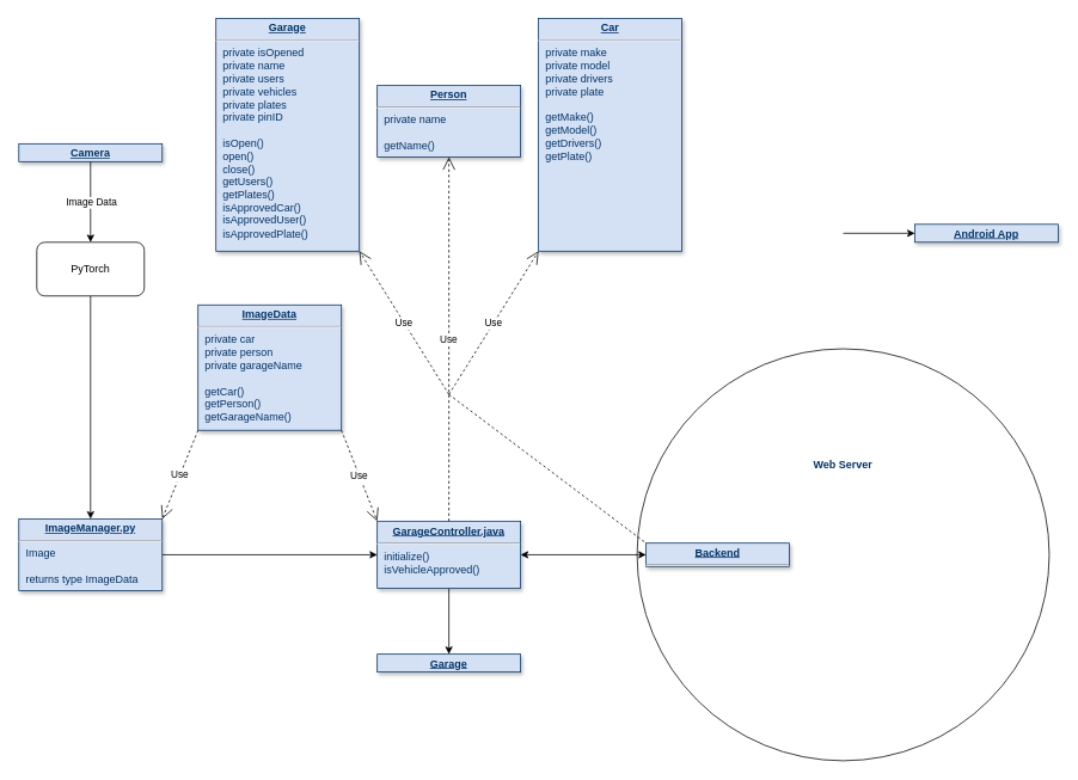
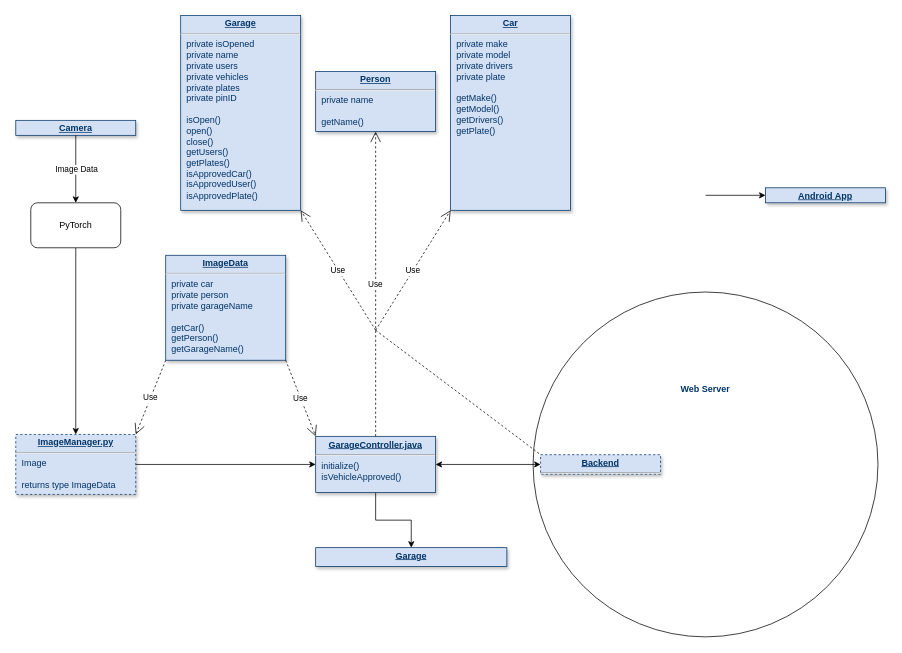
- <mxCell id="7" value="&lt;p style=&quot;margin: 0px; margin-top: 4px; text-align: center; text-decoration: underline;&quot;&gt;&lt;b&gt;ImageManager.py&lt;/b&gt;&lt;/p&gt;&lt;hr&gt;&lt;p style=&quot;margin: 0px; margin-left: 8px;&quot;&gt;Image&lt;/p&gt;&lt;p style=&quot;margin: 0px; margin-left: 8px;&quot;&gt;&lt;br&gt;&lt;/p&gt;&lt;p style=&quot;margin: 0px; margin-left: 8px;&quot;&gt;returns type ImageData&lt;/p&gt;&lt;p style=&quot;margin: 0px; margin-left: 8px;&quot;&gt;&lt;br&gt;&lt;/p&gt;" style="verticalAlign=top;align=left;overflow=fill;fontSize=12;fontFamily=Helvetica;html=1;strokeColor=#003366;shadow=1;fillColor=#D4E1F5;fontColor=#003366" parent="1" vertex="1"><mxGeometry x="20" y="579" width="160" height="80" as="geometry" /></mxCell>
+ <mxCell id="7" value="&lt;p style=&quot;margin: 0px; margin-top: 4px; text-align: center; text-decoration: underline;&quot;&gt;&lt;b&gt;ImageManager.py&lt;/b&gt;&lt;/p&gt;&lt;hr&gt;&lt;p style=&quot;margin: 0px; margin-left: 8px;&quot;&gt;Image&lt;/p&gt;&lt;p style=&quot;margin: 0px; margin-left: 8px;&quot;&gt;&lt;br&gt;&lt;/p&gt;&lt;p style=&quot;margin: 0px; margin-left: 8px;&quot;&gt;returns type ImageData&lt;/p&gt;&lt;p style=&quot;margin: 0px; margin-left: 8px;&quot;&gt;&lt;br&gt;&lt;/p&gt;" style="verticalAlign=top;align=left;overflow=fill;fontSize=12;fontFamily=Helvetica;html=1;strokeColor=#003366;shadow=1;fillColor=#D4E1F5;fontColor=#003366;dashed=1;" parent="1" vertex="1"><mxGeometry x="20" y="579" width="160" height="80" as="geometry" /></mxCell>
- <mxCell id="22" value="&lt;p style=&quot;margin: 0px; margin-top: 4px; text-align: center; text-decoration: underline;&quot;&gt;&lt;strong&gt;Backend&lt;/strong&gt;&lt;/p&gt;&lt;hr&gt;&lt;p style=&quot;margin: 0px 0px 0px 8px;&quot;&gt;&lt;br&gt;&lt;/p&gt;" style="verticalAlign=top;align=left;overflow=fill;fontSize=12;fontFamily=Helvetica;html=1;strokeColor=#003366;shadow=1;fillColor=#D4E1F5;fontColor=#003366" vertex="1" parent="1"><mxGeometry x="720" y="606" width="160" height="26" as="geometry" /></mxCell>
+ <mxCell id="22" value="&lt;p style=&quot;margin: 0px; margin-top: 4px; text-align: center; text-decoration: underline;&quot;&gt;&lt;strong&gt;Backend&lt;/strong&gt;&lt;/p&gt;&lt;hr&gt;&lt;p style=&quot;margin: 0px 0px 0px 8px;&quot;&gt;&lt;br&gt;&lt;/p&gt;" style="verticalAlign=top;align=left;overflow=fill;fontSize=12;fontFamily=Helvetica;html=1;strokeColor=#003366;shadow=1;fillColor=#D4E1F5;fontColor=#003366;dashed=1;" vertex="1" parent="1"><mxGeometry x="720" y="606" width="160" height="26" as="geometry" /></mxCell>
- <mxCell id="8" value="&lt;p style=&quot;margin: 0px; margin-top: 4px; text-align: center; text-decoration: underline;&quot;&gt;&lt;b&gt;Garage&lt;/b&gt;&lt;/p&gt;" style="verticalAlign=top;align=left;overflow=fill;fontSize=12;fontFamily=Helvetica;html=1;strokeColor=#003366;shadow=1;fillColor=#D4E1F5;fontColor=#003366" parent="1" vertex="1"><mxGeometry x="420" y="730" width="160" height="20" as="geometry" /></mxCell>
+ <mxCell id="8" value="&lt;p style=&quot;margin: 0px; margin-top: 4px; text-align: center; text-decoration: underline;&quot;&gt;&lt;b&gt;Garage&lt;/b&gt;&lt;/p&gt;" style="verticalAlign=top;align=left;overflow=fill;fontSize=12;fontFamily=Helvetica;html=1;strokeColor=#003366;shadow=1;fillColor=#D4E1F5;fontColor=#003366" parent="1" vertex="1"><mxGeometry x="420" y="730" width="255" height="25" as="geometry" /></mxCell>
